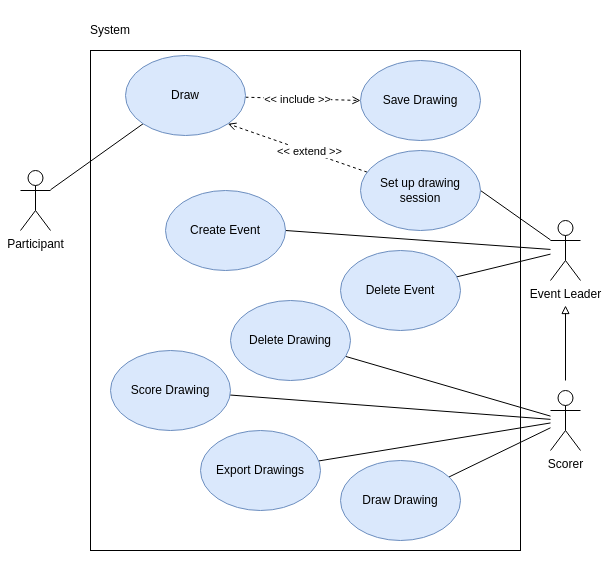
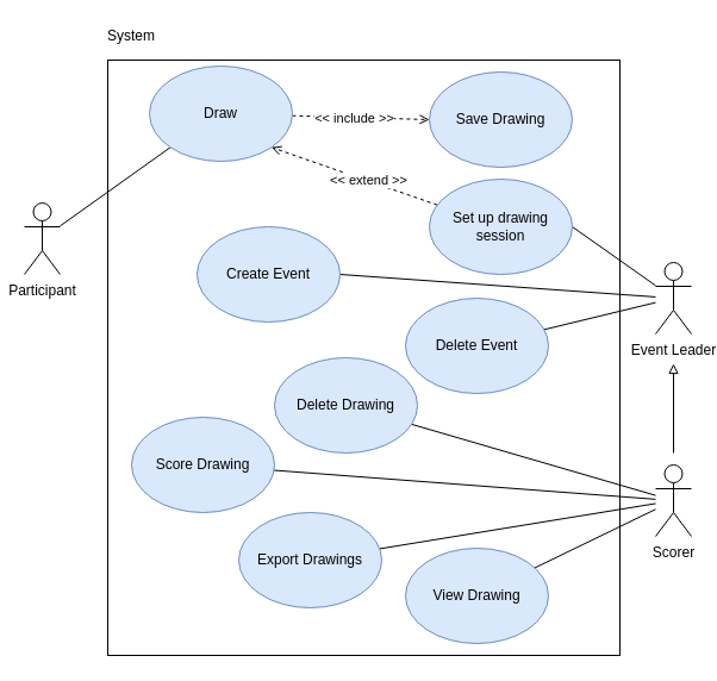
- <mxCell id="15" value="Draw Drawing" style="ellipse;whiteSpace=wrap;html=1;fillColor=#dae8fc;strokeColor=#6c8ebf;" parent="1" vertex="1"><mxGeometry x="340" y="460" width="120" height="80" as="geometry" /></mxCell>
+ <mxCell id="15" value="View Drawing" style="ellipse;whiteSpace=wrap;html=1;fillColor=#dae8fc;strokeColor=#6c8ebf;" parent="1" vertex="1"><mxGeometry x="340" y="460" width="120" height="80" as="geometry" /></mxCell>
